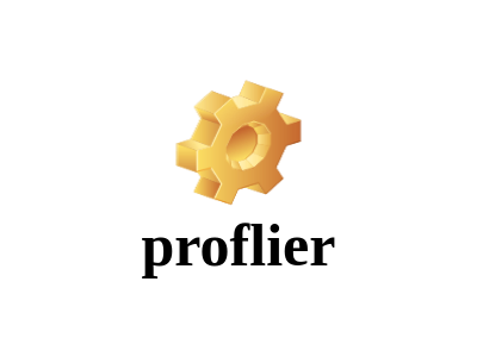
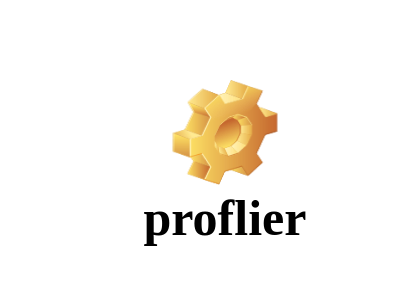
- <mxCell id="2" value="proflier" style="label;whiteSpace=wrap;html=1;align=center;verticalAlign=bottom;spacingLeft=0;spacingBottom=4;imageAlign=center;imageVerticalAlign=top;image=img/clipart/Gear_128x128.png;fontFamily=Comic Sans MS;fontSize=20;fillColor=none;gradientColor=none;strokeColor=none;" vertex="1" parent="1"><mxGeometry x="20" y="20" width="120" height="80" as="geometry" /></mxCell>
+ <mxCell id="2" value="proflier" style="label;whiteSpace=wrap;html=1;align=center;verticalAlign=bottom;spacingLeft=0;spacingBottom=4;imageAlign=center;imageVerticalAlign=top;image=img/clipart/Gear_128x128.png;fontFamily=Comic Sans MS;fontSize=20;fillColor=none;gradientColor=none;strokeColor=none;" vertex="1" parent="1"><mxGeometry x="30" y="25" width="120" height="80" as="geometry" /></mxCell>
